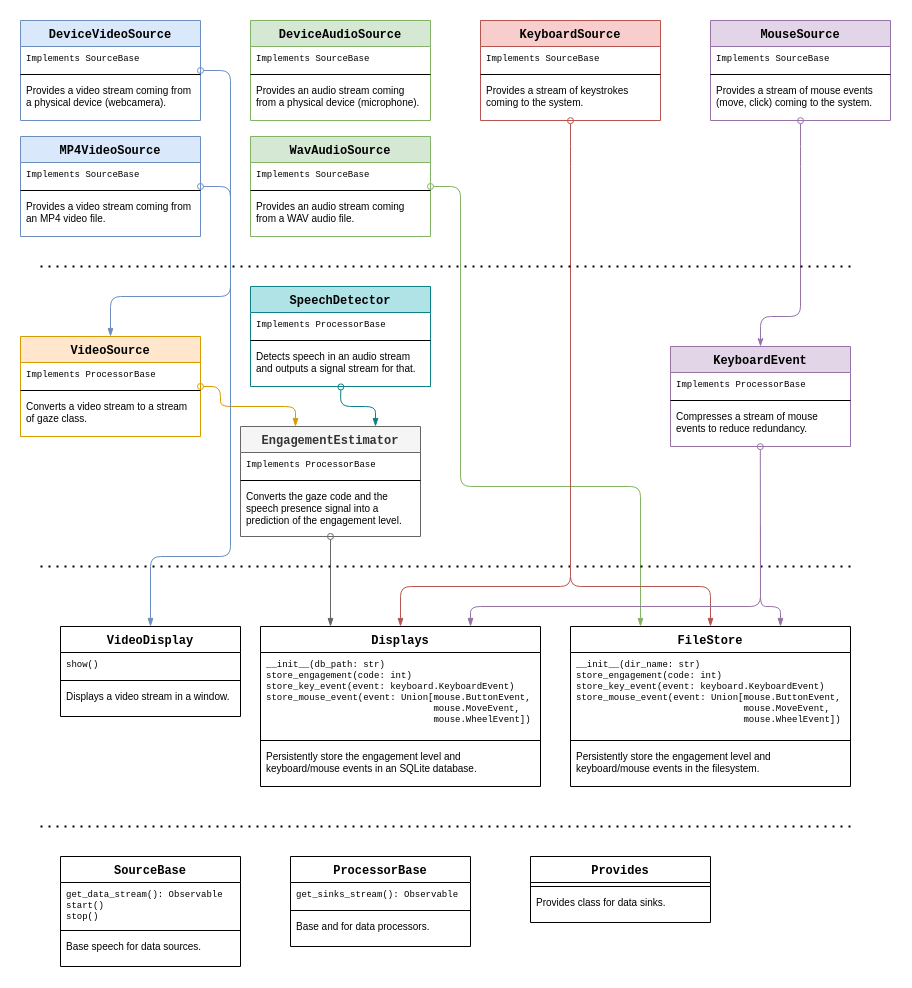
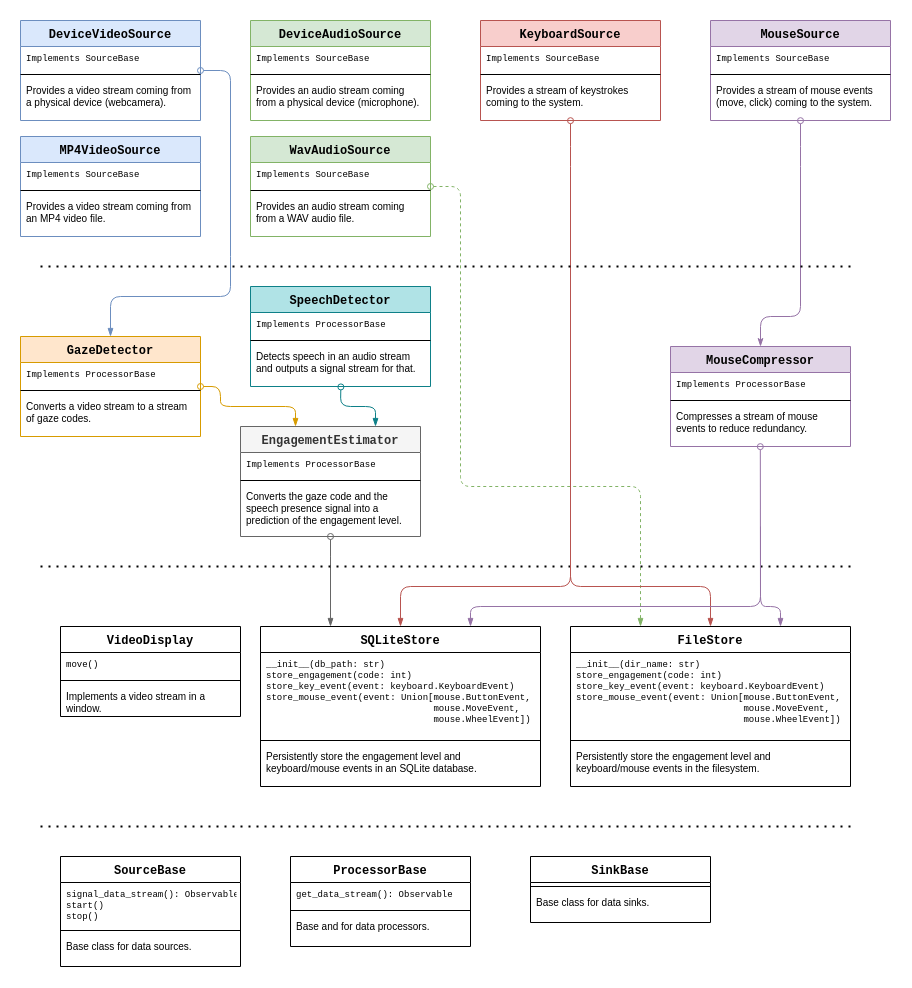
- <mxCell id="40" value="VideoSource" style="swimlane;fontStyle=1;align=center;verticalAlign=top;childLayout=stackLayout;horizontal=1;startSize=26;horizontalStack=0;resizeParent=1;resizeParentMax=0;resizeLast=0;collapsible=1;marginBottom=0;fontFamily=Courier New;fillColor=#ffe6cc;strokeColor=#d79b00;" parent="1" vertex="1"><mxGeometry x="20" y="336" width="180" height="100" as="geometry"><mxRectangle y="17" width="140" height="26" as="alternateBounds" /></mxGeometry></mxCell>
+ <mxCell id="40" value="GazeDetector" style="swimlane;fontStyle=1;align=center;verticalAlign=top;childLayout=stackLayout;horizontal=1;startSize=26;horizontalStack=0;resizeParent=1;resizeParentMax=0;resizeLast=0;collapsible=1;marginBottom=0;fontFamily=Courier New;fillColor=#ffe6cc;strokeColor=#d79b00;" parent="1" vertex="1"><mxGeometry x="20" y="336" width="180" height="100" as="geometry"><mxRectangle y="17" width="140" height="26" as="alternateBounds" /></mxGeometry></mxCell>
- <mxCell id="44" value="KeyboardEvent" style="swimlane;fontStyle=1;align=center;verticalAlign=top;childLayout=stackLayout;horizontal=1;startSize=26;horizontalStack=0;resizeParent=1;resizeParentMax=0;resizeLast=0;collapsible=1;marginBottom=0;fontFamily=Courier New;fillColor=#e1d5e7;strokeColor=#9673a6;" parent="1" vertex="1"><mxGeometry x="670" y="346" width="180" height="100" as="geometry"><mxRectangle y="17" width="140" height="26" as="alternateBounds" /></mxGeometry></mxCell>
+ <mxCell id="44" value="MouseCompressor" style="swimlane;fontStyle=1;align=center;verticalAlign=top;childLayout=stackLayout;horizontal=1;startSize=26;horizontalStack=0;resizeParent=1;resizeParentMax=0;resizeLast=0;collapsible=1;marginBottom=0;fontFamily=Courier New;fillColor=#e1d5e7;strokeColor=#9673a6;" parent="1" vertex="1"><mxGeometry x="670" y="346" width="180" height="100" as="geometry"><mxRectangle y="17" width="140" height="26" as="alternateBounds" /></mxGeometry></mxCell>
- <mxCell id="43" value="Converts a video stream to a stream of gaze class." style="text;strokeColor=none;fillColor=none;align=left;verticalAlign=top;spacingLeft=4;spacingRight=4;overflow=hidden;rotatable=0;points=[[0,0.5],[1,0.5]];portConstraint=eastwest;fontSize=10;whiteSpace=wrap;" parent="40" vertex="1"><mxGeometry y="58" width="180" height="42" as="geometry" /></mxCell>
+ <mxCell id="43" value="Converts a video stream to a stream of gaze codes." style="text;strokeColor=none;fillColor=none;align=left;verticalAlign=top;spacingLeft=4;spacingRight=4;overflow=hidden;rotatable=0;points=[[0,0.5],[1,0.5]];portConstraint=eastwest;fontSize=10;whiteSpace=wrap;" parent="40" vertex="1"><mxGeometry y="58" width="180" height="42" as="geometry" /></mxCell>
- <mxCell id="6" value="" style="endArrow=blockThin;html=1;exitX=1;exitY=0.5;exitDx=0;exitDy=0;startArrow=oval;startFill=0;entryX=0.25;entryY=0;entryDx=0;entryDy=0;endFill=1;fillColor=#d5e8d4;strokeColor=#82b366;" parent="1" source="28" target="60" edge="1"><mxGeometry width="50" height="50" relative="1" as="geometry"><mxPoint x="400" y="176" as="sourcePoint" /><mxPoint x="595" y="636" as="targetPoint" /><Array as="points"><mxPoint x="460" y="186" /><mxPoint x="460" y="486" /><mxPoint x="640" y="486" /></Array></mxGeometry></mxCell>
+ <mxCell id="6" value="" style="endArrow=blockThin;html=1;exitX=1;exitY=0.5;exitDx=0;exitDy=0;startArrow=oval;startFill=0;entryX=0.25;entryY=0;entryDx=0;entryDy=0;endFill=1;fillColor=#d5e8d4;strokeColor=#82b366;dashed=1;" parent="1" source="28" target="60" edge="1"><mxGeometry width="50" height="50" relative="1" as="geometry"><mxPoint x="400" y="176" as="sourcePoint" /><mxPoint x="595" y="636" as="targetPoint" /><Array as="points"><mxPoint x="460" y="186" /><mxPoint x="460" y="486" /><mxPoint x="640" y="486" /></Array></mxGeometry></mxCell>
- <mxCell id="10" value="" style="endArrow=blockThin;html=1;exitX=1;exitY=0.5;exitDx=0;exitDy=0;endFill=1;startArrow=oval;startFill=0;entryX=0.5;entryY=0;entryDx=0;entryDy=0;fillColor=#dae8fc;strokeColor=#6c8ebf;" parent="1" source="20" target="52" edge="1"><mxGeometry width="50" height="50" relative="1" as="geometry"><mxPoint x="200" y="176" as="sourcePoint" /><mxPoint x="130" y="626" as="targetPoint" /><Array as="points"><mxPoint x="230" y="186" /><mxPoint x="230" y="556" /><mxPoint x="150" y="556" /></Array></mxGeometry></mxCell>
- <mxCell id="56" value="Displays" style="swimlane;fontStyle=1;align=center;verticalAlign=top;childLayout=stackLayout;horizontal=1;startSize=26;horizontalStack=0;resizeParent=1;resizeParentMax=0;resizeLast=0;collapsible=1;marginBottom=0;fontFamily=Courier New;" parent="1" vertex="1"><mxGeometry x="260" y="626" width="280" height="160" as="geometry"><mxRectangle x="200" y="560" width="140" height="26" as="alternateBounds" /></mxGeometry></mxCell>
+ <mxCell id="56" value="SQLiteStore" style="swimlane;fontStyle=1;align=center;verticalAlign=top;childLayout=stackLayout;horizontal=1;startSize=26;horizontalStack=0;resizeParent=1;resizeParentMax=0;resizeLast=0;collapsible=1;marginBottom=0;fontFamily=Courier New;" parent="1" vertex="1"><mxGeometry x="260" y="626" width="280" height="160" as="geometry"><mxRectangle x="200" y="560" width="140" height="26" as="alternateBounds" /></mxGeometry></mxCell>
- <mxCell id="53" value="show()" style="text;strokeColor=none;fillColor=none;align=left;verticalAlign=top;spacingLeft=4;spacingRight=4;overflow=hidden;rotatable=0;points=[[0,0.5],[1,0.5]];portConstraint=eastwest;fontFamily=Courier New;fontSize=9;" parent="52" vertex="1"><mxGeometry y="26" width="180" height="24" as="geometry" /></mxCell>
+ <mxCell id="53" value="move()" style="text;strokeColor=none;fillColor=none;align=left;verticalAlign=top;spacingLeft=4;spacingRight=4;overflow=hidden;rotatable=0;points=[[0,0.5],[1,0.5]];portConstraint=eastwest;fontFamily=Courier New;fontSize=9;" parent="52" vertex="1"><mxGeometry y="26" width="180" height="24" as="geometry" /></mxCell>
- <mxCell id="55" value="Displays a video stream in a window." style="text;strokeColor=none;fillColor=none;align=left;verticalAlign=top;spacingLeft=4;spacingRight=4;overflow=hidden;rotatable=0;points=[[0,0.5],[1,0.5]];portConstraint=eastwest;fontSize=10;whiteSpace=wrap;" parent="52" vertex="1"><mxGeometry y="58" width="180" height="32" as="geometry" /></mxCell>
+ <mxCell id="55" value="Implements a video stream in a window." style="text;strokeColor=none;fillColor=none;align=left;verticalAlign=top;spacingLeft=4;spacingRight=4;overflow=hidden;rotatable=0;points=[[0,0.5],[1,0.5]];portConstraint=eastwest;fontSize=10;whiteSpace=wrap;" parent="52" vertex="1"><mxGeometry y="58" width="180" height="32" as="geometry" /></mxCell>
- <mxCell id="73" value="Provides" style="swimlane;fontStyle=1;align=center;verticalAlign=top;childLayout=stackLayout;horizontal=1;startSize=26;horizontalStack=0;resizeParent=1;resizeParentMax=0;resizeLast=0;collapsible=1;marginBottom=0;fontFamily=Courier New;" parent="1" vertex="1"><mxGeometry x="530" y="856" width="180" height="66" as="geometry"><mxRectangle y="17" width="140" height="26" as="alternateBounds" /></mxGeometry></mxCell>
+ <mxCell id="73" value="SinkBase" style="swimlane;fontStyle=1;align=center;verticalAlign=top;childLayout=stackLayout;horizontal=1;startSize=26;horizontalStack=0;resizeParent=1;resizeParentMax=0;resizeLast=0;collapsible=1;marginBottom=0;fontFamily=Courier New;" parent="1" vertex="1"><mxGeometry x="530" y="856" width="180" height="66" as="geometry"><mxRectangle y="17" width="140" height="26" as="alternateBounds" /></mxGeometry></mxCell>
- <mxCell id="66" value="get_data_stream(): Observable&#10;start()&#10;stop()" style="text;strokeColor=none;fillColor=none;align=left;verticalAlign=top;spacingLeft=4;spacingRight=4;overflow=hidden;rotatable=0;points=[[0,0.5],[1,0.5]];portConstraint=eastwest;fontFamily=Courier New;fontSize=9;" parent="65" vertex="1"><mxGeometry y="26" width="180" height="44" as="geometry" /></mxCell>
+ <mxCell id="66" value="signal_data_stream(): Observable&#10;start()&#10;stop()" style="text;strokeColor=none;fillColor=none;align=left;verticalAlign=top;spacingLeft=4;spacingRight=4;overflow=hidden;rotatable=0;points=[[0,0.5],[1,0.5]];portConstraint=eastwest;fontFamily=Courier New;fontSize=9;" parent="65" vertex="1"><mxGeometry y="26" width="180" height="44" as="geometry" /></mxCell>
- <mxCell id="70" value="get_sinks_stream(): Observable" style="text;strokeColor=none;fillColor=none;align=left;verticalAlign=top;spacingLeft=4;spacingRight=4;overflow=hidden;rotatable=0;points=[[0,0.5],[1,0.5]];portConstraint=eastwest;fontFamily=Courier New;fontSize=9;" parent="69" vertex="1"><mxGeometry y="26" width="180" height="24" as="geometry" /></mxCell>
+ <mxCell id="70" value="get_data_stream(): Observable" style="text;strokeColor=none;fillColor=none;align=left;verticalAlign=top;spacingLeft=4;spacingRight=4;overflow=hidden;rotatable=0;points=[[0,0.5],[1,0.5]];portConstraint=eastwest;fontFamily=Courier New;fontSize=9;" parent="69" vertex="1"><mxGeometry y="26" width="180" height="24" as="geometry" /></mxCell>
- <mxCell id="75" value="Provides class for data sinks." style="text;strokeColor=none;fillColor=none;align=left;verticalAlign=top;spacingLeft=4;spacingRight=4;overflow=hidden;rotatable=0;points=[[0,0.5],[1,0.5]];portConstraint=eastwest;fontSize=10;whiteSpace=wrap;" parent="73" vertex="1"><mxGeometry y="34" width="180" height="32" as="geometry" /></mxCell>
+ <mxCell id="75" value="Base class for data sinks." style="text;strokeColor=none;fillColor=none;align=left;verticalAlign=top;spacingLeft=4;spacingRight=4;overflow=hidden;rotatable=0;points=[[0,0.5],[1,0.5]];portConstraint=eastwest;fontSize=10;whiteSpace=wrap;" parent="73" vertex="1"><mxGeometry y="34" width="180" height="32" as="geometry" /></mxCell>
- <mxCell id="68" value="Base speech for data sources." style="text;strokeColor=none;fillColor=none;align=left;verticalAlign=top;spacingLeft=4;spacingRight=4;overflow=hidden;rotatable=0;points=[[0,0.5],[1,0.5]];portConstraint=eastwest;fontSize=10;whiteSpace=wrap;" parent="65" vertex="1"><mxGeometry y="78" width="180" height="32" as="geometry" /></mxCell>
+ <mxCell id="68" value="Base class for data sources." style="text;strokeColor=none;fillColor=none;align=left;verticalAlign=top;spacingLeft=4;spacingRight=4;overflow=hidden;rotatable=0;points=[[0,0.5],[1,0.5]];portConstraint=eastwest;fontSize=10;whiteSpace=wrap;" parent="65" vertex="1"><mxGeometry y="78" width="180" height="32" as="geometry" /></mxCell>
